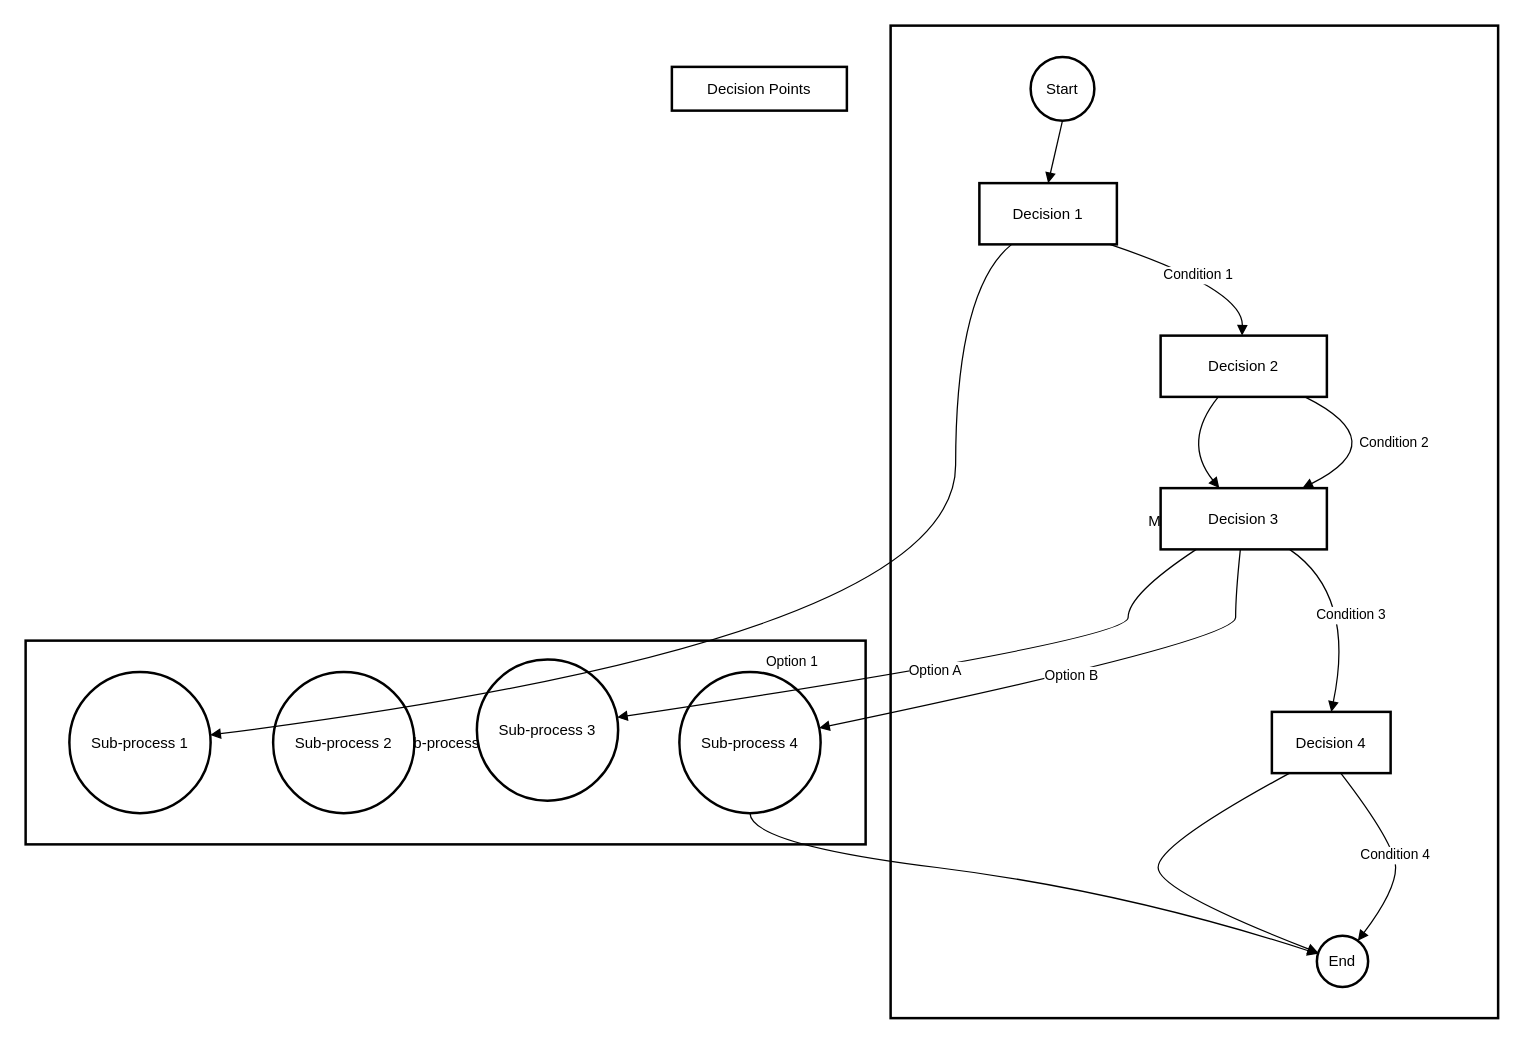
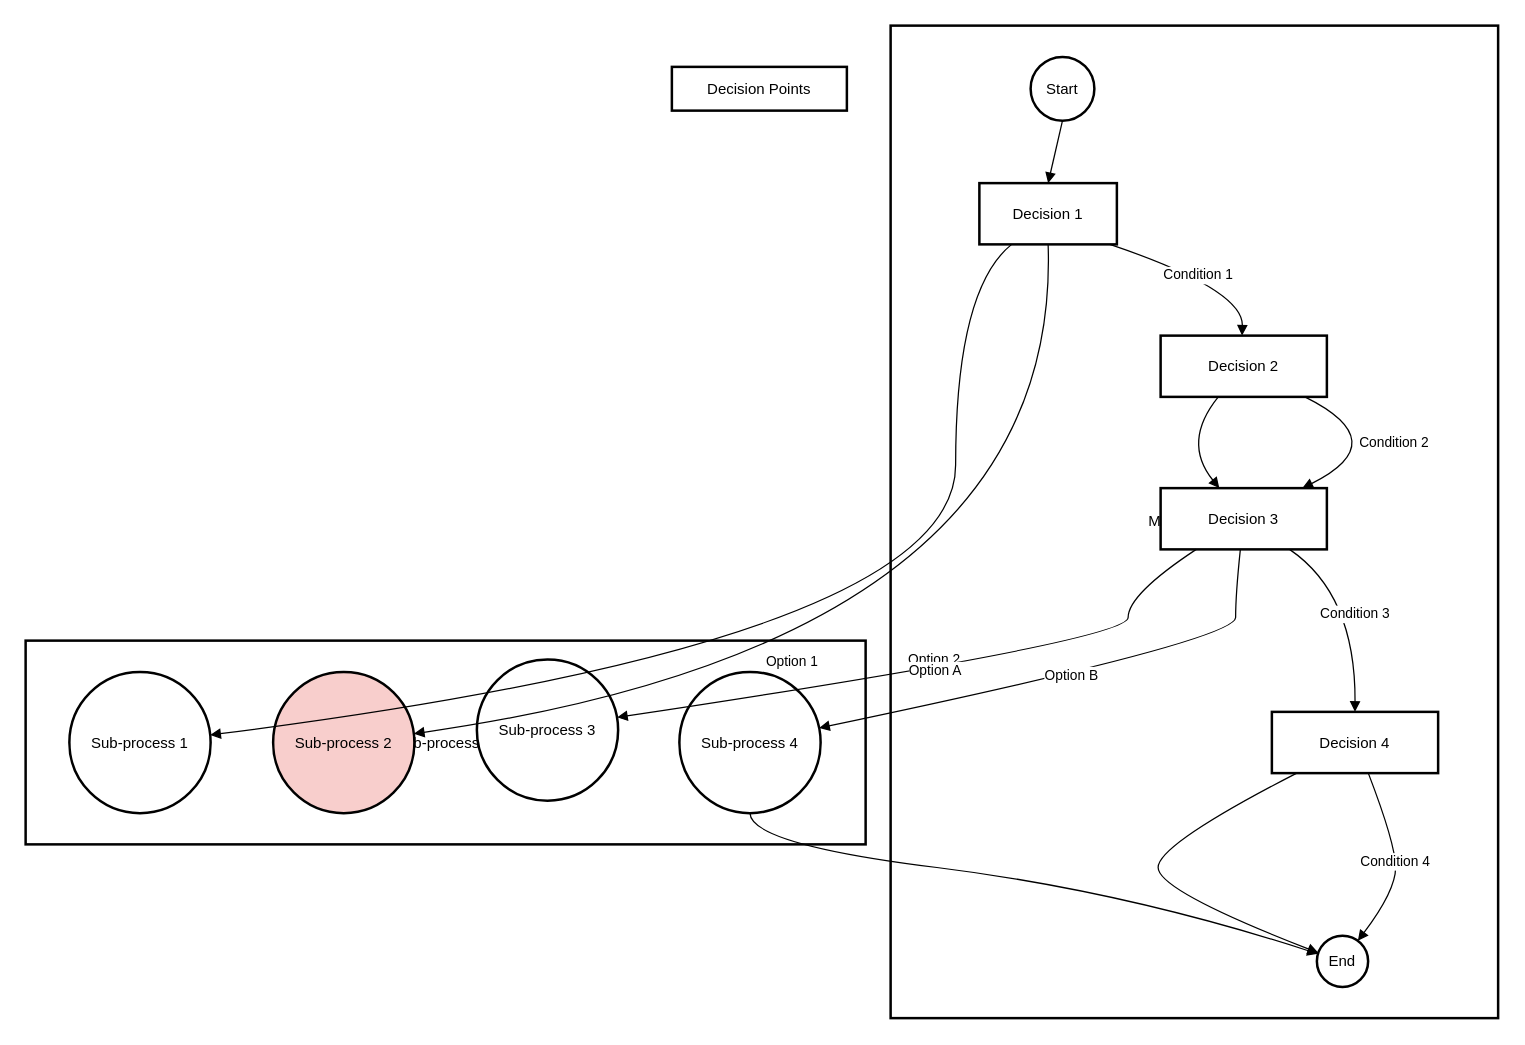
+ <mxCell id="21" value="Option 2" style="curved=1;startArrow=none;endArrow=block;exitX=0.5;exitY=0.99;entryX=1;entryY=0.43;" edge="1" parent="1" source="6" target="12"><mxGeometry relative="1" as="geometry"><Array as="points"><mxPoint x="849" y="512" /></Array></mxGeometry></mxCell>
- <mxCell id="12" value="Sub-process 2" style="ellipse;aspect=fixed;strokeWidth=2;whiteSpace=wrap;" vertex="1" parent="1"><mxGeometry x="218" y="537" width="113" height="113" as="geometry" /></mxCell>
+ <mxCell id="12" value="Sub-process 2" style="ellipse;aspect=fixed;strokeWidth=2;whiteSpace=wrap;fillColor=#f8cecc;" vertex="1" parent="1"><mxGeometry x="218" y="537" width="113" height="113" as="geometry" /></mxCell>
- <mxCell id="9" value="Decision 4" style="whiteSpace=wrap;strokeWidth=2;" vertex="1" parent="1"><mxGeometry x="1017" y="569" width="95" height="49" as="geometry" /></mxCell>
+ <mxCell id="9" value="Decision 4" style="whiteSpace=wrap;strokeWidth=2;" vertex="1" parent="1"><mxGeometry x="1017" y="569" width="133" height="49" as="geometry" /></mxCell>
